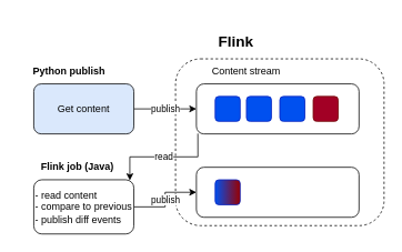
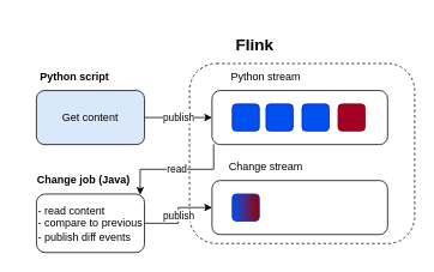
- <mxCell id="16" value="&lt;h4&gt;Python publish&lt;/h4&gt;" style="text;html=1;align=center;verticalAlign=middle;whiteSpace=wrap;rounded=0;" vertex="1" parent="1"><mxGeometry x="20" y="55" width="125" height="60" as="geometry" /></mxCell>
+ <mxCell id="16" value="&lt;h4&gt;Python script&lt;/h4&gt;" style="text;html=1;align=center;verticalAlign=middle;whiteSpace=wrap;rounded=0;" vertex="1" parent="1"><mxGeometry x="20" y="55" width="125" height="60" as="geometry" /></mxCell>
- <mxCell id="6" value="Content stream" style="text;html=1;align=center;verticalAlign=middle;whiteSpace=wrap;rounded=0;" vertex="1" parent="1"><mxGeometry x="235" y="70" width="120" height="30" as="geometry" /></mxCell>
+ <mxCell id="6" value="Python stream" style="text;html=1;align=center;verticalAlign=middle;whiteSpace=wrap;rounded=0;" vertex="1" parent="1"><mxGeometry x="235" y="70" width="120" height="30" as="geometry" /></mxCell>
+ <mxCell id="8" value="Change stream" style="text;html=1;align=center;verticalAlign=middle;whiteSpace=wrap;rounded=0;" vertex="1" parent="1"><mxGeometry x="235" y="170" width="120" height="30" as="geometry" /></mxCell>
- <mxCell id="20" value="&lt;h4&gt;Flink job (Java)&lt;/h4&gt;" style="text;html=1;align=center;verticalAlign=middle;whiteSpace=wrap;rounded=0;" vertex="1" parent="1"><mxGeometry x="30" y="170" width="125" height="60" as="geometry" /></mxCell>
+ <mxCell id="20" value="&lt;h4&gt;Change job (Java)&lt;/h4&gt;" style="text;html=1;align=center;verticalAlign=middle;whiteSpace=wrap;rounded=0;" vertex="1" parent="1"><mxGeometry x="30" y="170" width="125" height="60" as="geometry" /></mxCell>
